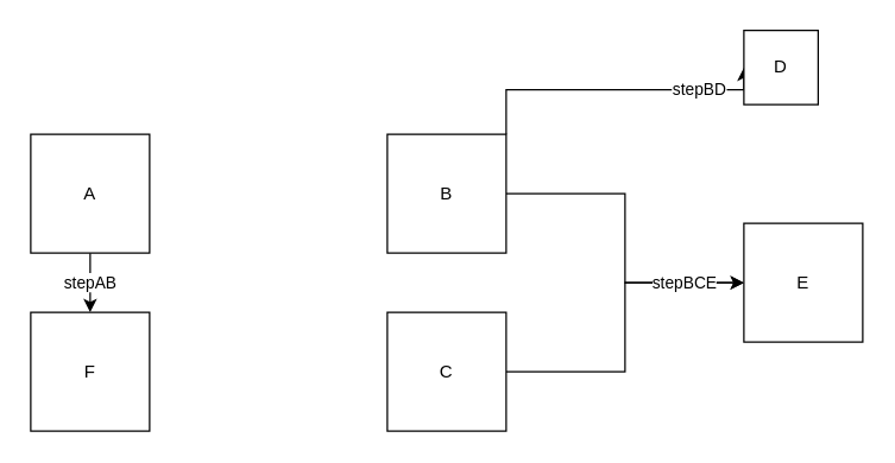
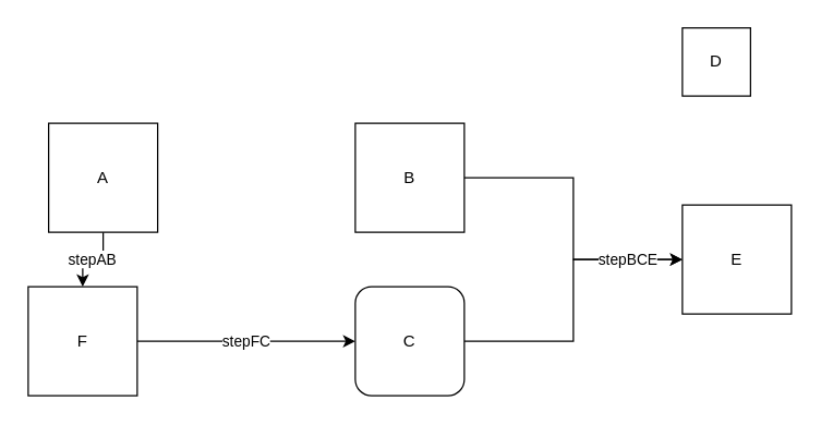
- <mxCell id="6" value="stepBD" style="edgeStyle=orthogonalEdgeStyle;rounded=0;orthogonalLoop=1;jettySize=auto;html=1;entryX=0;entryY=0.5;entryDx=0;entryDy=0;" edge="1" parent="1" source="8" target="11"><mxGeometry x="0.565" relative="1" as="geometry"><Array as="points"><mxPoint x="340" y="60" /></Array><mxPoint as="offset" /></mxGeometry></mxCell>
- <mxCell id="3" value="A" style="whiteSpace=wrap;html=1;aspect=fixed;" vertex="1" parent="1"><mxGeometry x="20" y="90" width="80" height="80" as="geometry" /></mxCell>
+ <mxCell id="3" value="A" style="whiteSpace=wrap;html=1;aspect=fixed;" vertex="1" parent="1"><mxGeometry x="35" y="90" width="80" height="80" as="geometry" /></mxCell>
+ <mxCell id="4" value="stepFC" style="edgeStyle=orthogonalEdgeStyle;rounded=0;orthogonalLoop=1;jettySize=auto;html=1;entryX=0;entryY=0.5;entryDx=0;entryDy=0;" edge="1" parent="1" source="5" target="10"><mxGeometry relative="1" as="geometry" /></mxCell>
- <mxCell id="10" value="C" style="whiteSpace=wrap;html=1;aspect=fixed;" vertex="1" parent="1"><mxGeometry x="260" y="210" width="80" height="80" as="geometry" /></mxCell>
+ <mxCell id="10" value="C" style="whiteSpace=wrap;html=1;aspect=fixed;rounded=1;" vertex="1" parent="1"><mxGeometry x="260" y="210" width="80" height="80" as="geometry" /></mxCell>
